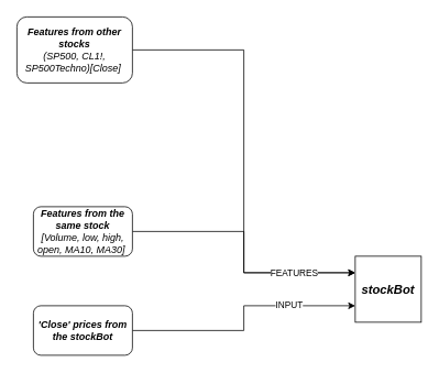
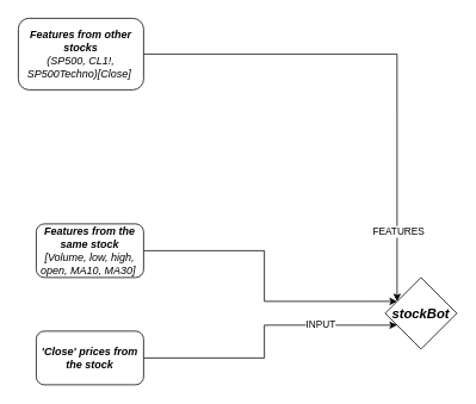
- <mxCell id="2" value="stockBot" style="whiteSpace=wrap;html=1;aspect=fixed;fontFamily=Helvetica;fontStyle=3;fontSize=15;" vertex="1" parent="1"><mxGeometry x="430" y="310" width="80" height="80" as="geometry" /></mxCell>
+ <mxCell id="2" value="stockBot" style="rhombus;whiteSpace=wrap;html=1;aspect=fixed;fontFamily=Helvetica;fontStyle=3;fontSize=15;" vertex="1" parent="1"><mxGeometry x="430" y="310" width="80" height="80" as="geometry" /></mxCell>
- <mxCell id="5" value="&lt;b&gt;'Close' prices from the stockBot&lt;/b&gt;" style="rounded=1;whiteSpace=wrap;html=1;fontFamily=Helvetica;fontStyle=2" vertex="1" parent="1"><mxGeometry x="40" y="370" width="120" height="60" as="geometry" /></mxCell>
+ <mxCell id="5" value="&lt;b&gt;'Close' prices from the stock&lt;/b&gt;" style="rounded=1;whiteSpace=wrap;html=1;fontFamily=Helvetica;fontStyle=2" vertex="1" parent="1"><mxGeometry x="40" y="370" width="120" height="60" as="geometry" /></mxCell>
